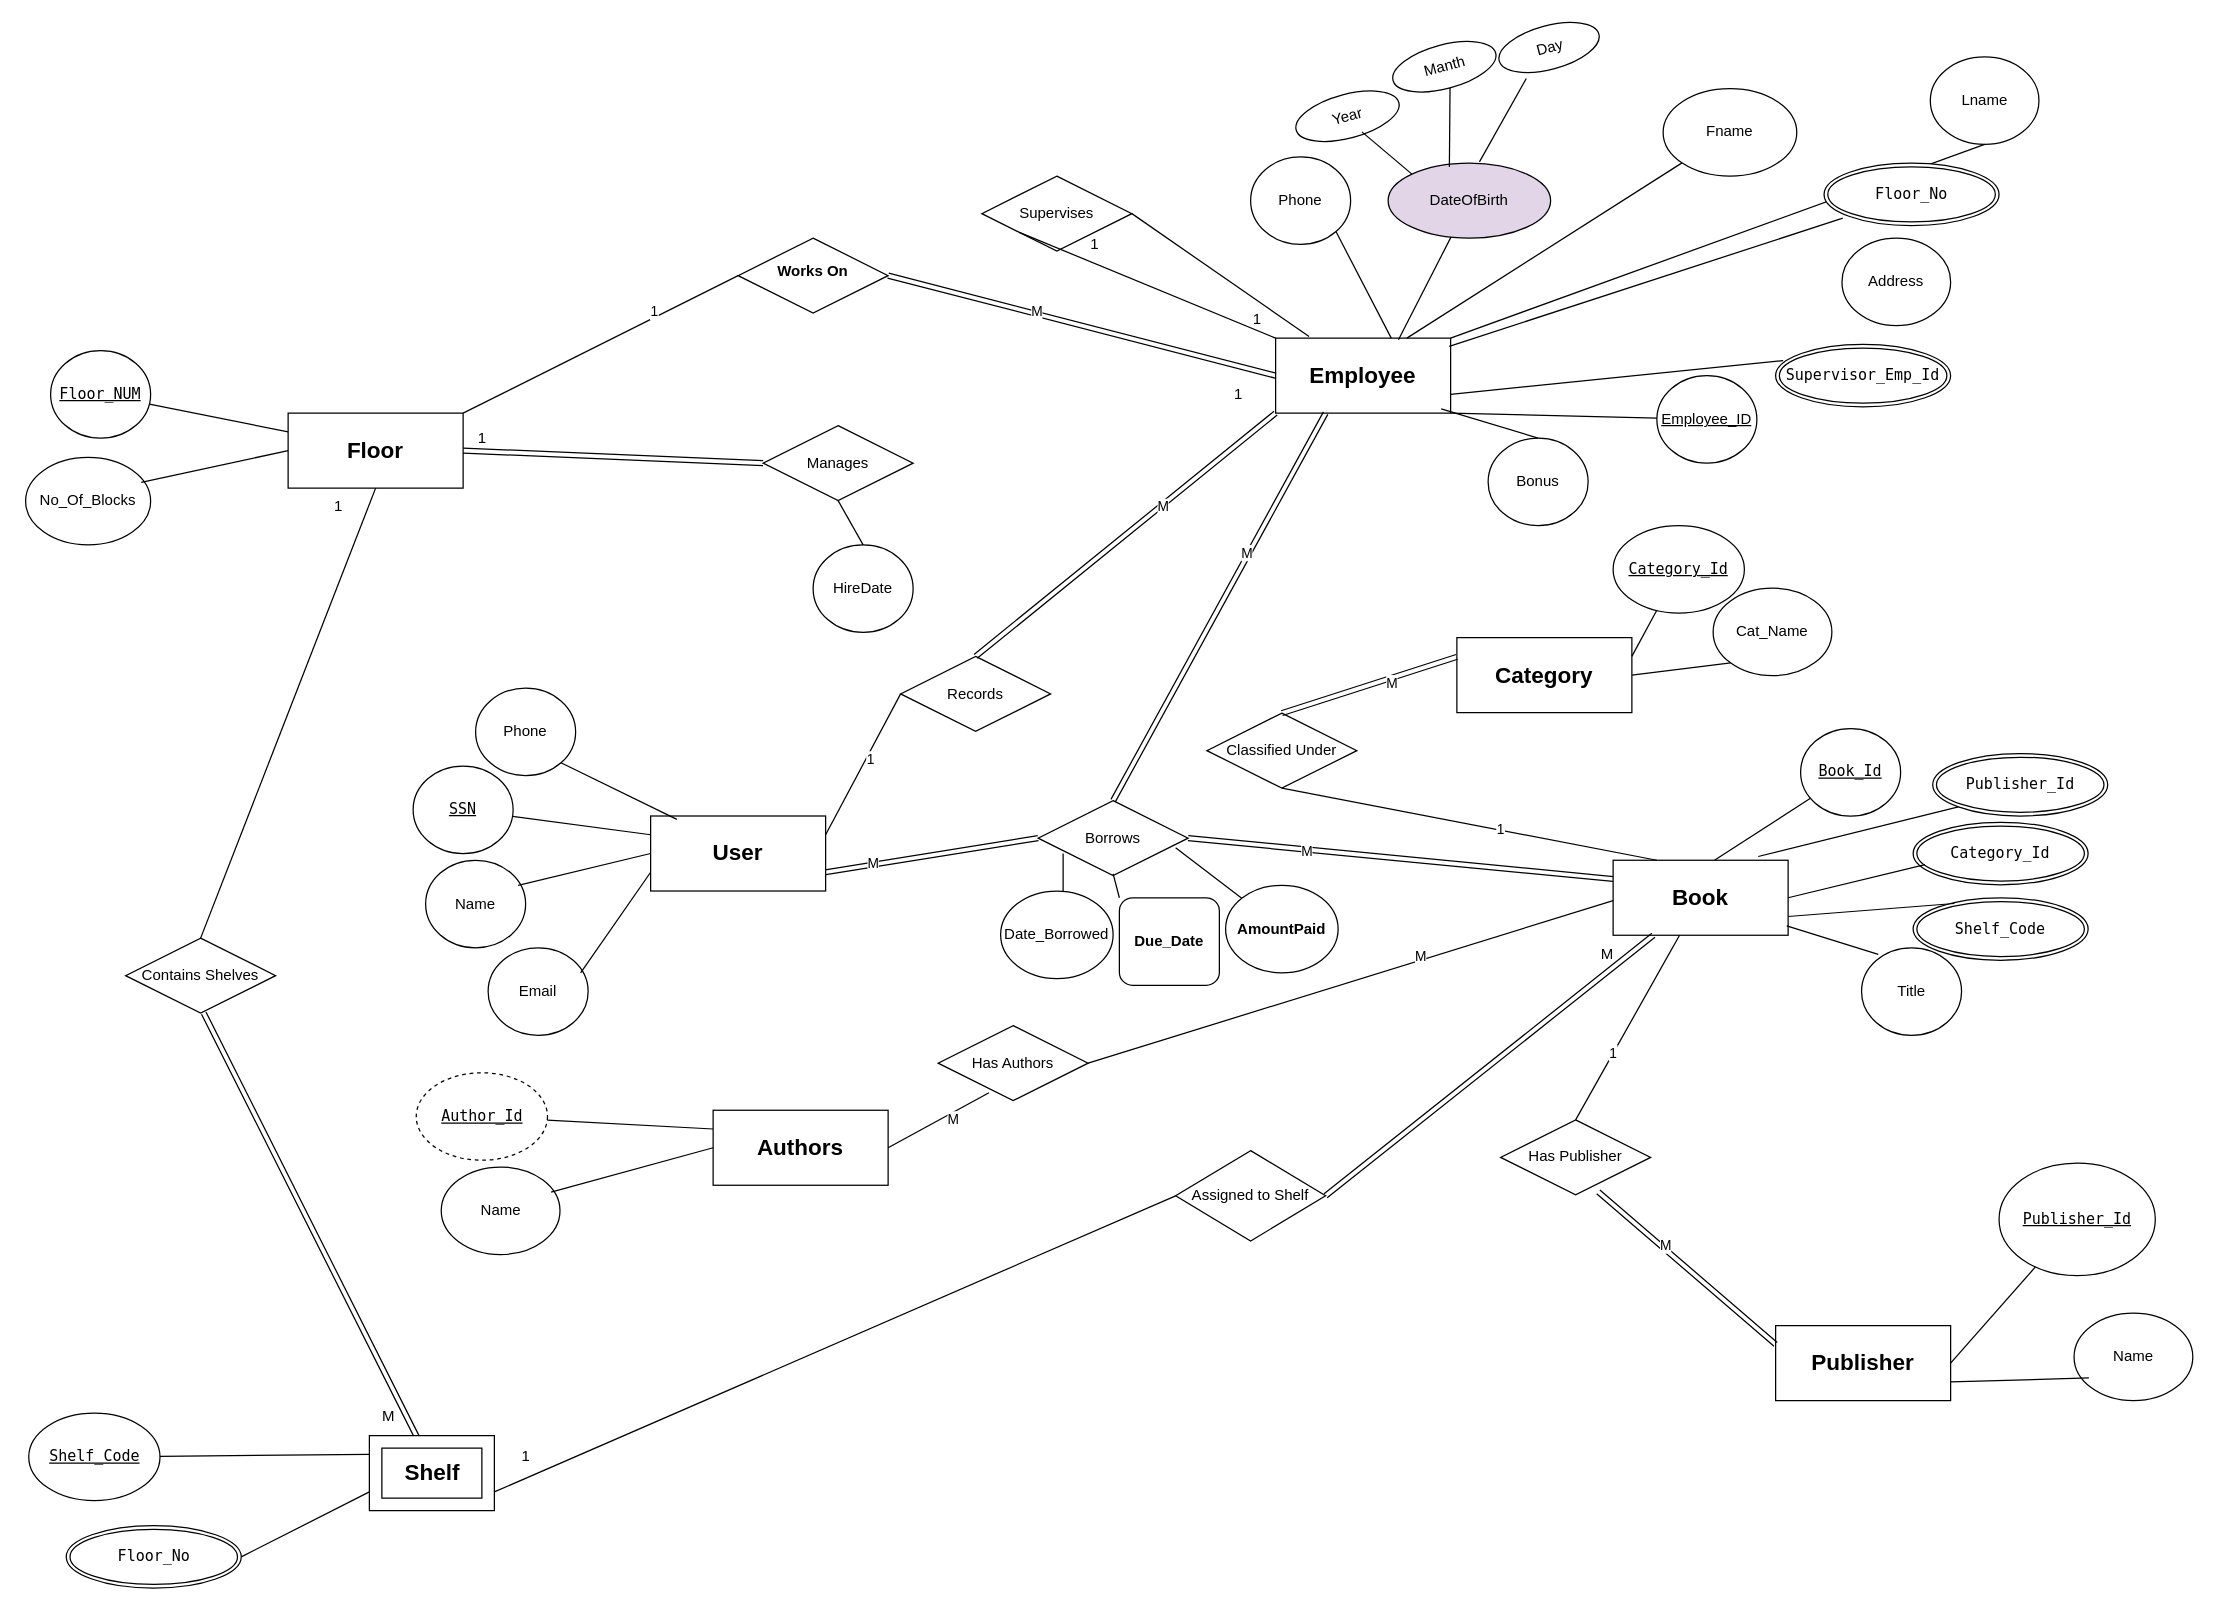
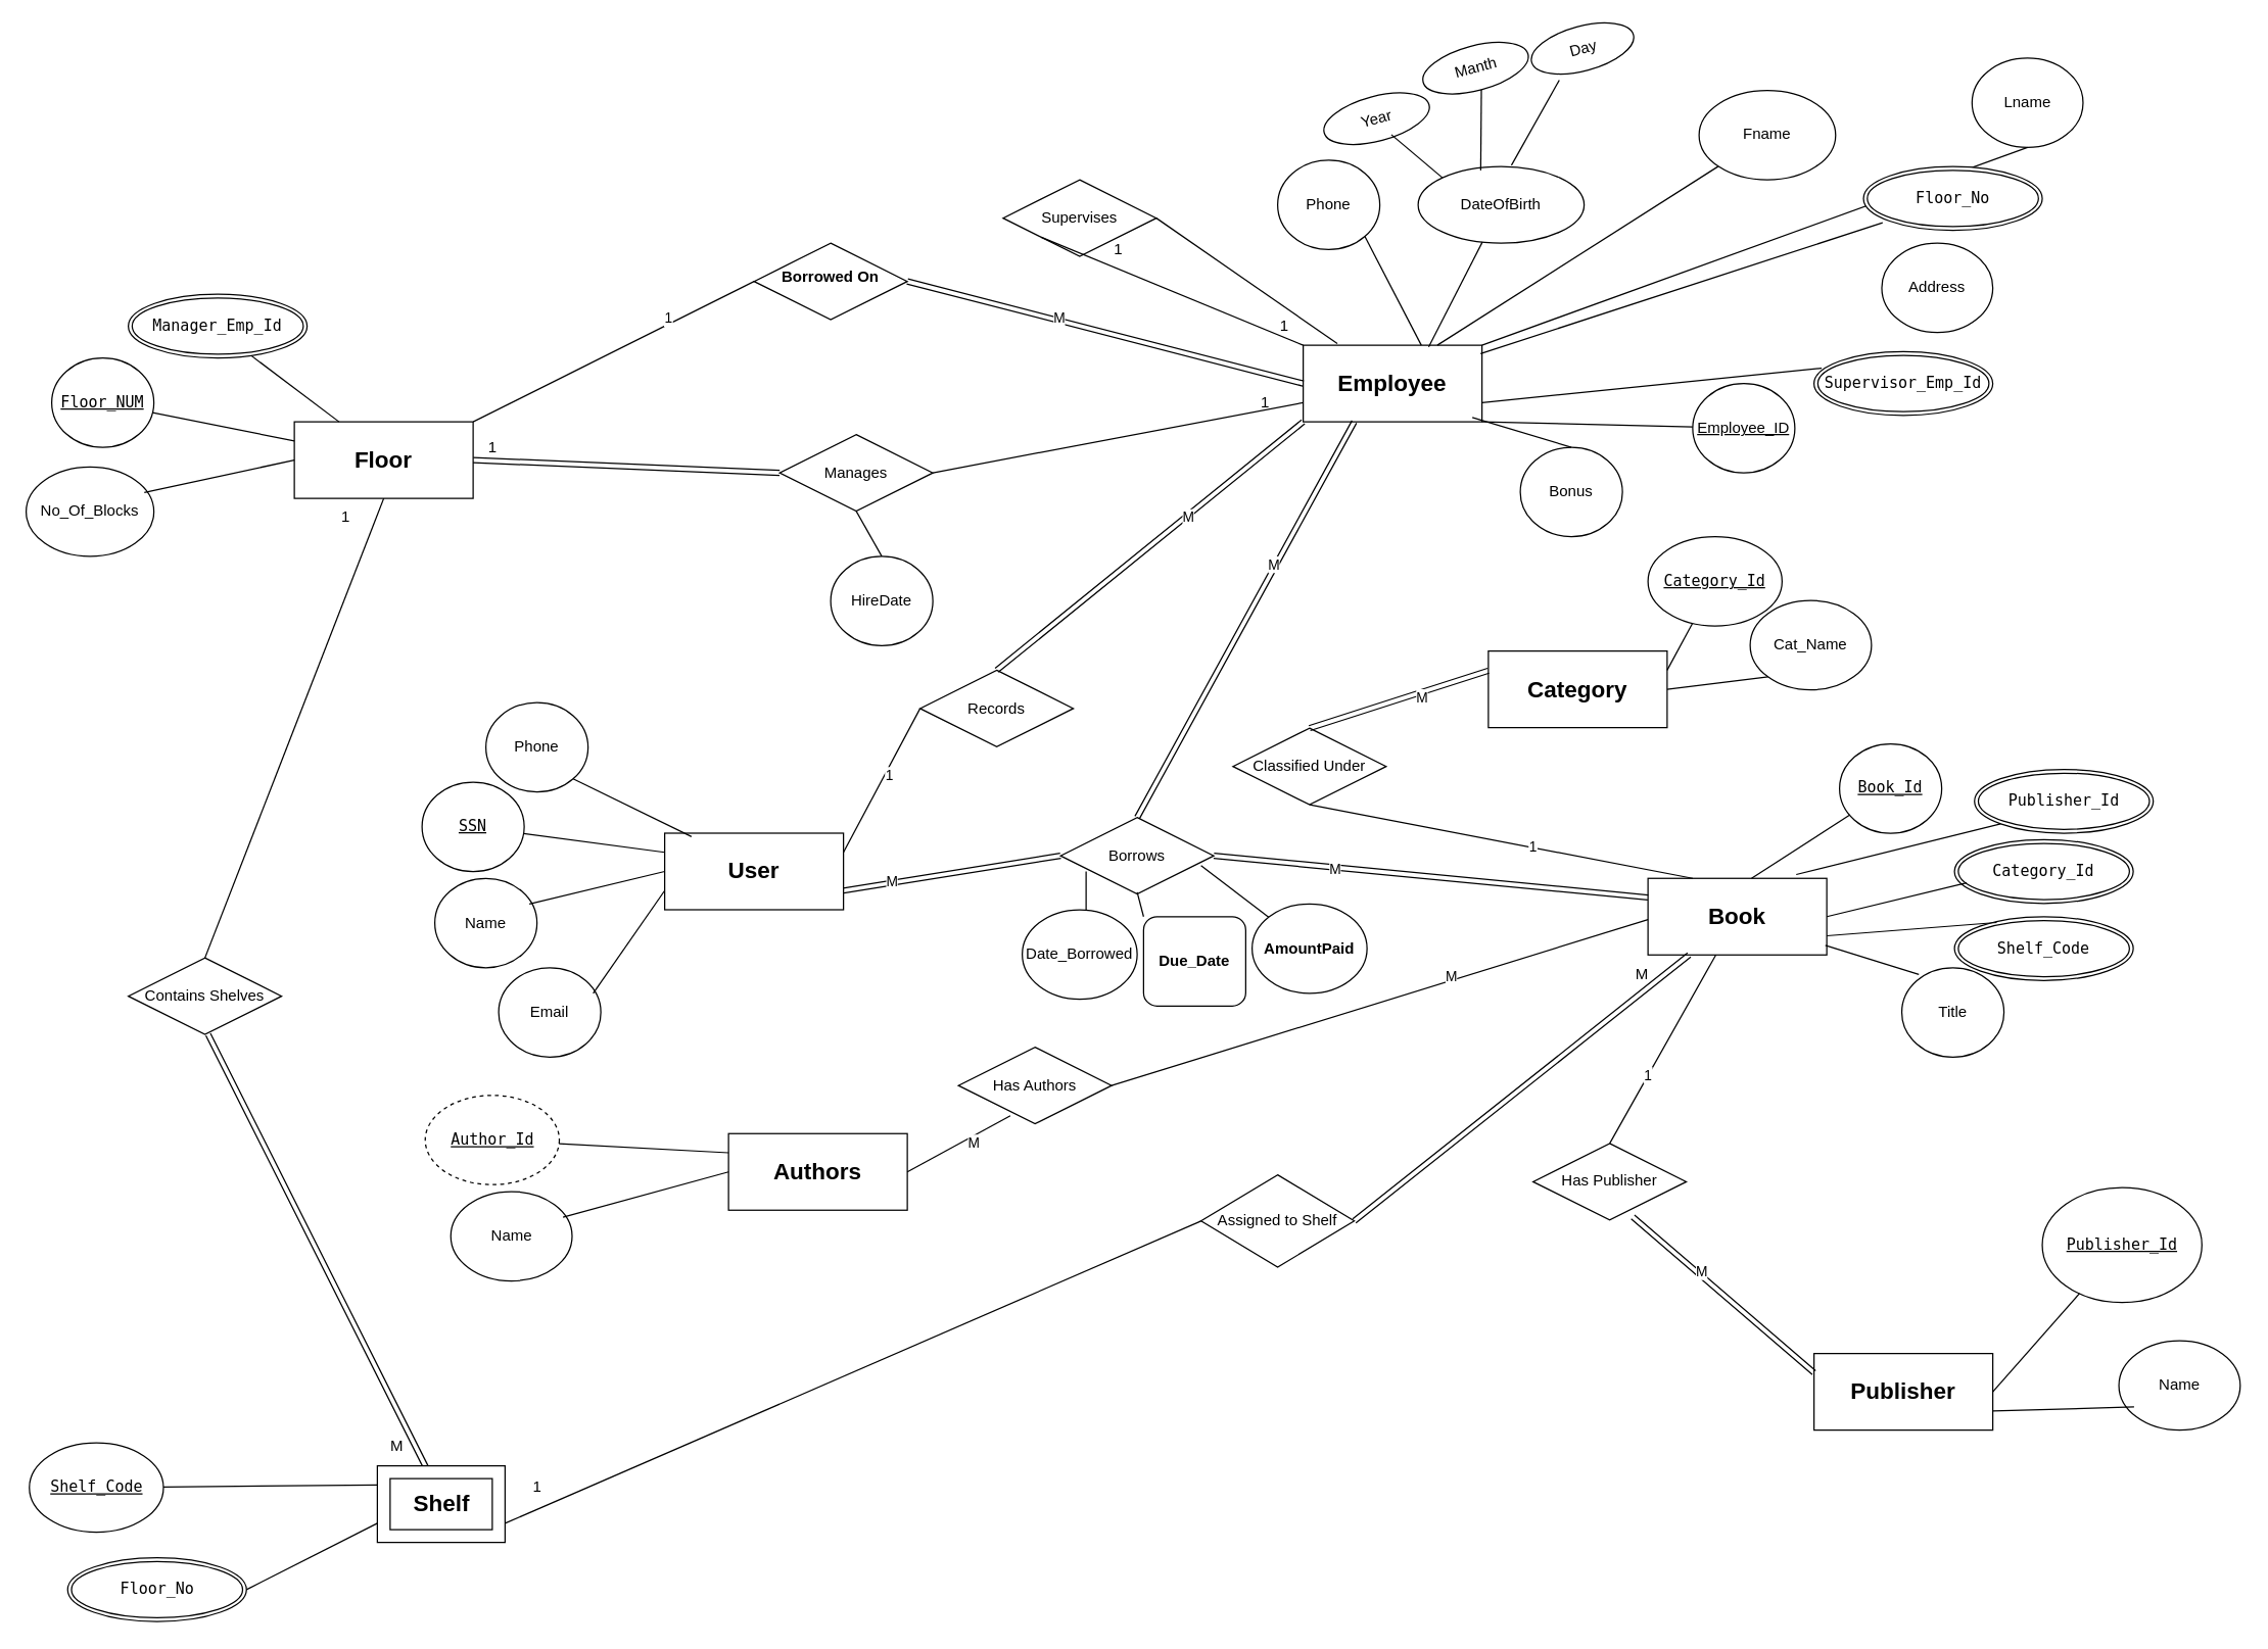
- <mxCell id="3" value="DateOfBirth" style="ellipse;whiteSpace=wrap;html=1;fillColor=#e1d5e7;" parent="1" vertex="1"><mxGeometry x="1110.001" y="130" width="130" height="60" as="geometry" /></mxCell>
+ <mxCell id="3" value="DateOfBirth" style="ellipse;whiteSpace=wrap;html=1;" parent="1" vertex="1"><mxGeometry x="1110.001" y="130" width="130" height="60" as="geometry" /></mxCell>
- <mxCell id="103" value="&lt;table&gt;&lt;tbody&gt;&lt;tr&gt;&lt;td&gt;&lt;strong&gt;Works On&lt;/strong&gt;&lt;/td&gt;&lt;/tr&gt;&lt;/tbody&gt;&lt;/table&gt;&lt;table&gt;&lt;tbody&gt;&lt;tr&gt;&lt;td&gt;&lt;/td&gt;&lt;/tr&gt;&lt;/tbody&gt;&lt;/table&gt;" style="shape=rhombus;perimeter=rhombusPerimeter;whiteSpace=wrap;html=1;align=center;" parent="1" vertex="1"><mxGeometry x="590" y="190" width="120" height="60" as="geometry" /></mxCell>
+ <mxCell id="103" value="&lt;table&gt;&lt;tbody&gt;&lt;tr&gt;&lt;td&gt;&lt;strong&gt;Borrowed On&lt;/strong&gt;&lt;/td&gt;&lt;/tr&gt;&lt;/tbody&gt;&lt;/table&gt;&lt;table&gt;&lt;tbody&gt;&lt;tr&gt;&lt;td&gt;&lt;/td&gt;&lt;/tr&gt;&lt;/tbody&gt;&lt;/table&gt;" style="shape=rhombus;perimeter=rhombusPerimeter;whiteSpace=wrap;html=1;align=center;" parent="1" vertex="1"><mxGeometry x="590" y="190" width="120" height="60" as="geometry" /></mxCell>
+ <mxCell id="124" value="&lt;code&gt;Manager_Emp_Id&lt;/code&gt;" style="ellipse;shape=doubleEllipse;margin=3;whiteSpace=wrap;html=1;align=center;" parent="1" vertex="1"><mxGeometry x="100.001" y="230" width="140" height="50" as="geometry" /></mxCell>
+ <mxCell id="125" value="" style="endArrow=none;html=1;rounded=0;exitX=0.25;exitY=0;exitDx=0;exitDy=0;entryX=0.686;entryY=0.96;entryDx=0;entryDy=0;entryPerimeter=0;" parent="1" source="24" target="124" edge="1"><mxGeometry width="50" height="50" relative="1" as="geometry"><mxPoint x="160" y="320" as="sourcePoint" /><mxPoint x="210" y="270" as="targetPoint" /></mxGeometry></mxCell>
+ <mxCell id="67" value="" style="endArrow=none;html=1;rounded=0;exitX=1;exitY=0.5;exitDx=0;exitDy=0;entryX=0;entryY=0.75;entryDx=0;entryDy=0;" parent="1" source="65" target="2" edge="1"><mxGeometry width="50" height="50" relative="1" as="geometry"><mxPoint x="820" y="327.5" as="sourcePoint" /><mxPoint x="1020" y="302.5" as="targetPoint" /></mxGeometry></mxCell>
